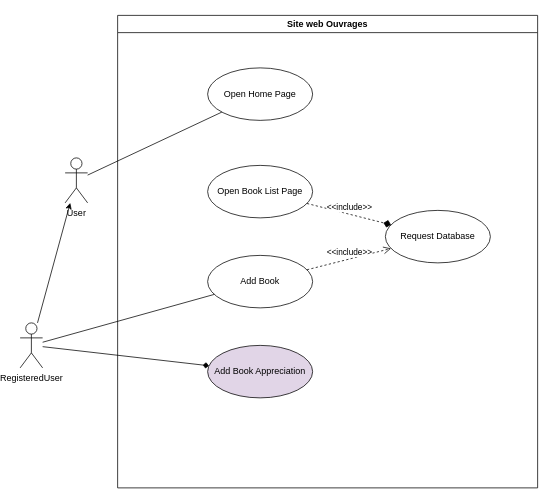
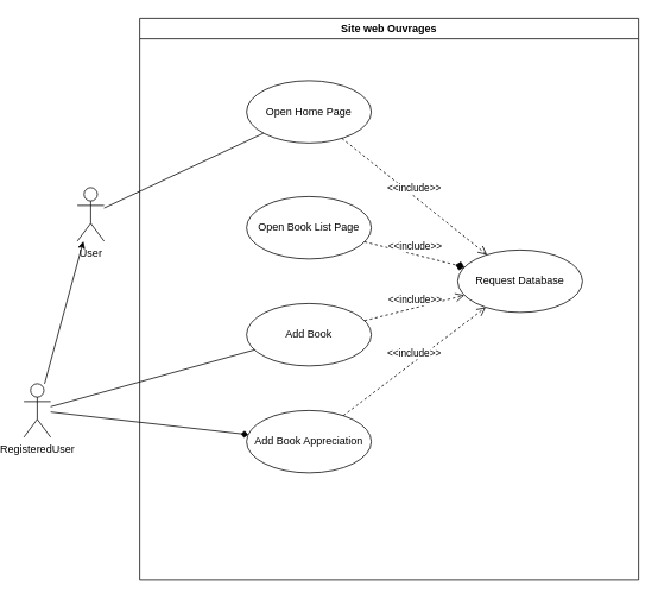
+ <mxCell id="8" value="&amp;lt;&amp;lt;include&amp;gt;&amp;gt;" style="html=1;verticalAlign=bottom;endArrow=open;dashed=1;endSize=8;rounded=0;" edge="1" parent="2" source="3" target="7"><mxGeometry relative="1" as="geometry"><mxPoint x="350" y="170" as="sourcePoint" /><mxPoint x="270" y="170" as="targetPoint" /></mxGeometry></mxCell>
+ <mxCell id="11" value="&amp;lt;&amp;lt;include&amp;gt;&amp;gt;" style="html=1;verticalAlign=bottom;endArrow=open;dashed=1;endSize=8;rounded=0;" edge="1" parent="2" source="6" target="7"><mxGeometry relative="1" as="geometry"><mxPoint x="258.042" y="365.435" as="sourcePoint" /><mxPoint x="378.983" y="324.584" as="targetPoint" /></mxGeometry></mxCell>
- <mxCell id="6" value="Add Book Appreciation" style="ellipse;whiteSpace=wrap;html=1;fillColor=#e1d5e7;" vertex="1" parent="2"><mxGeometry x="120" y="440" width="140" height="70" as="geometry" /></mxCell>
+ <mxCell id="6" value="Add Book Appreciation" style="ellipse;whiteSpace=wrap;html=1;" vertex="1" parent="2"><mxGeometry x="120" y="440" width="140" height="70" as="geometry" /></mxCell>
